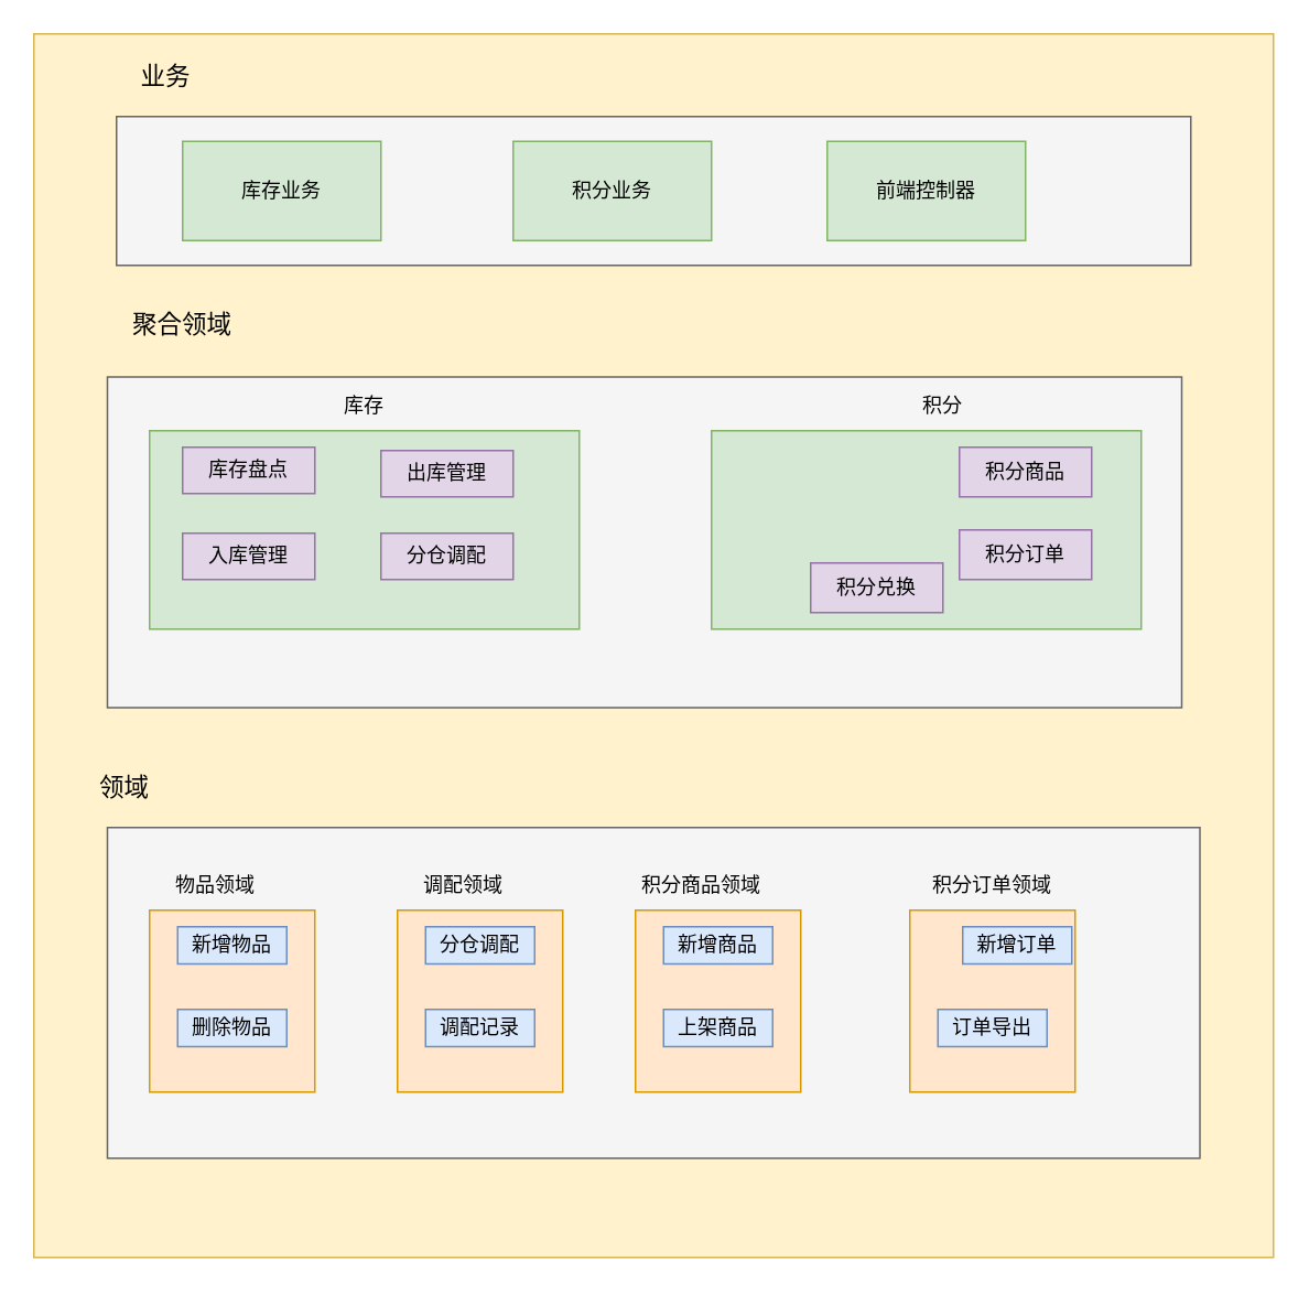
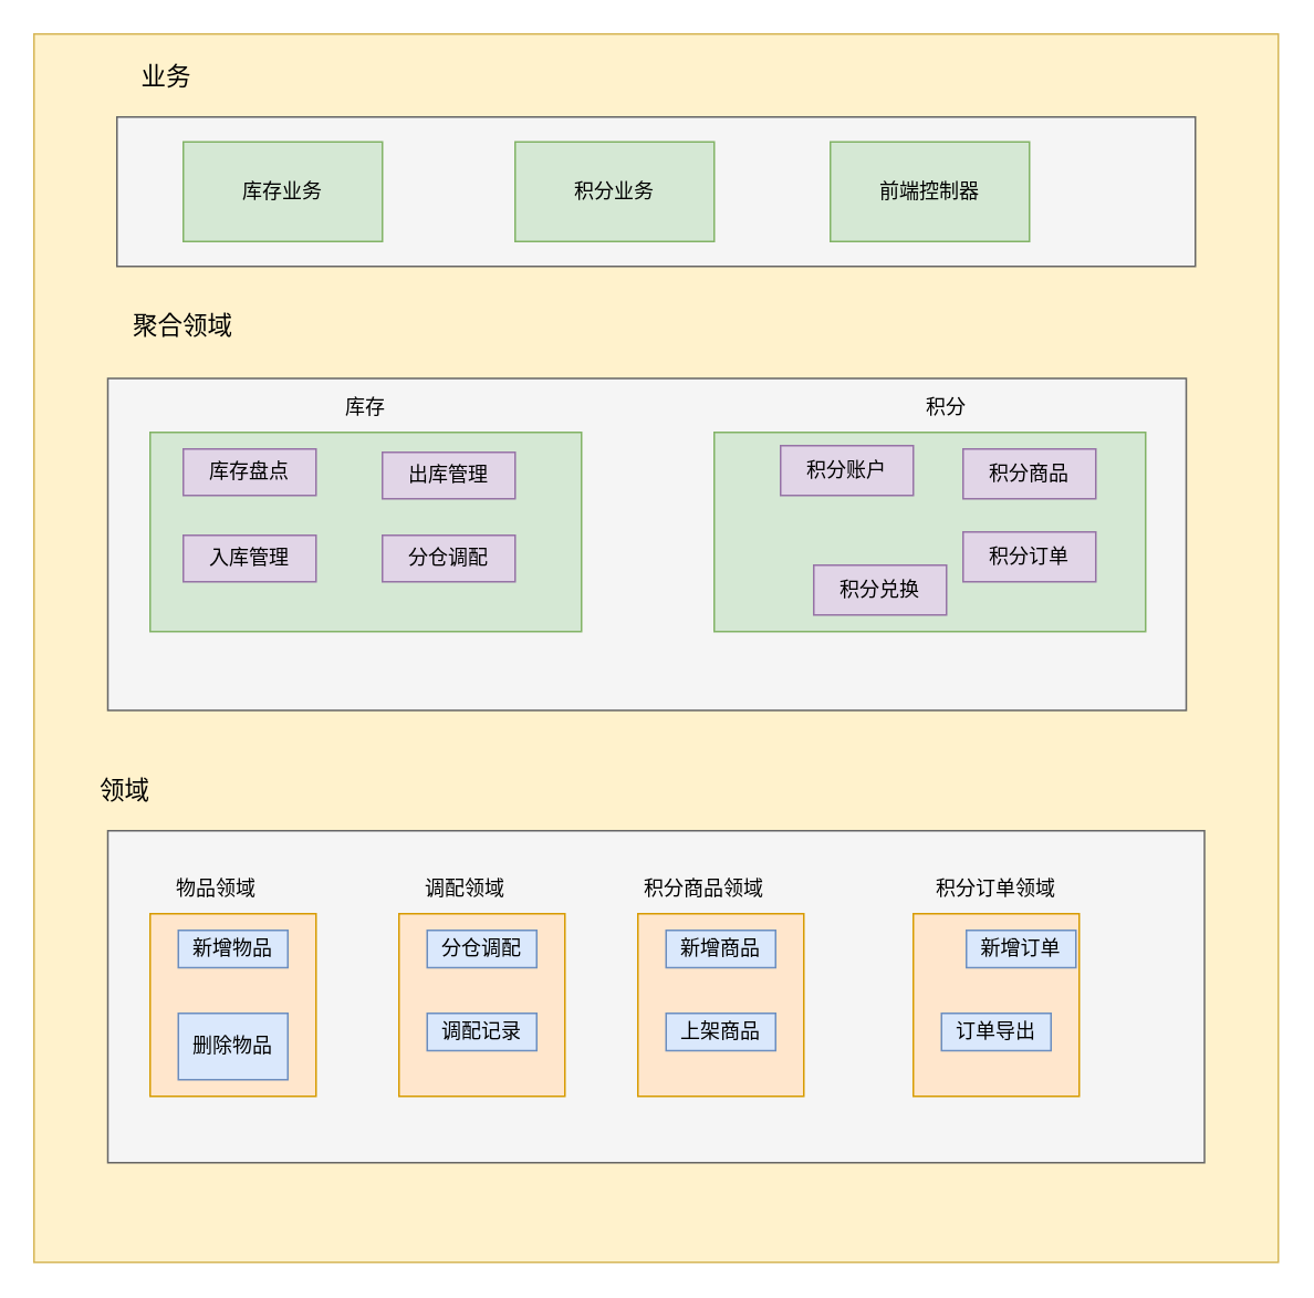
+ <mxCell id="19" value="积分账户" style="rounded=0;whiteSpace=wrap;html=1;fillColor=#e1d5e7;strokeColor=#9673a6;" parent="1" vertex="1"><mxGeometry x="470" y="268" width="80" height="30" as="geometry" /></mxCell>
- <mxCell id="30" value="删除物品" style="rounded=0;whiteSpace=wrap;html=1;fillColor=#dae8fc;strokeColor=#6c8ebf;" parent="1" vertex="1"><mxGeometry x="107" y="610" width="66" height="22.5" as="geometry" /></mxCell>
+ <mxCell id="30" value="删除物品" style="rounded=0;whiteSpace=wrap;html=1;fillColor=#dae8fc;strokeColor=#6c8ebf;" parent="1" vertex="1"><mxGeometry x="107" y="610" width="66" height="40" as="geometry" /></mxCell>
